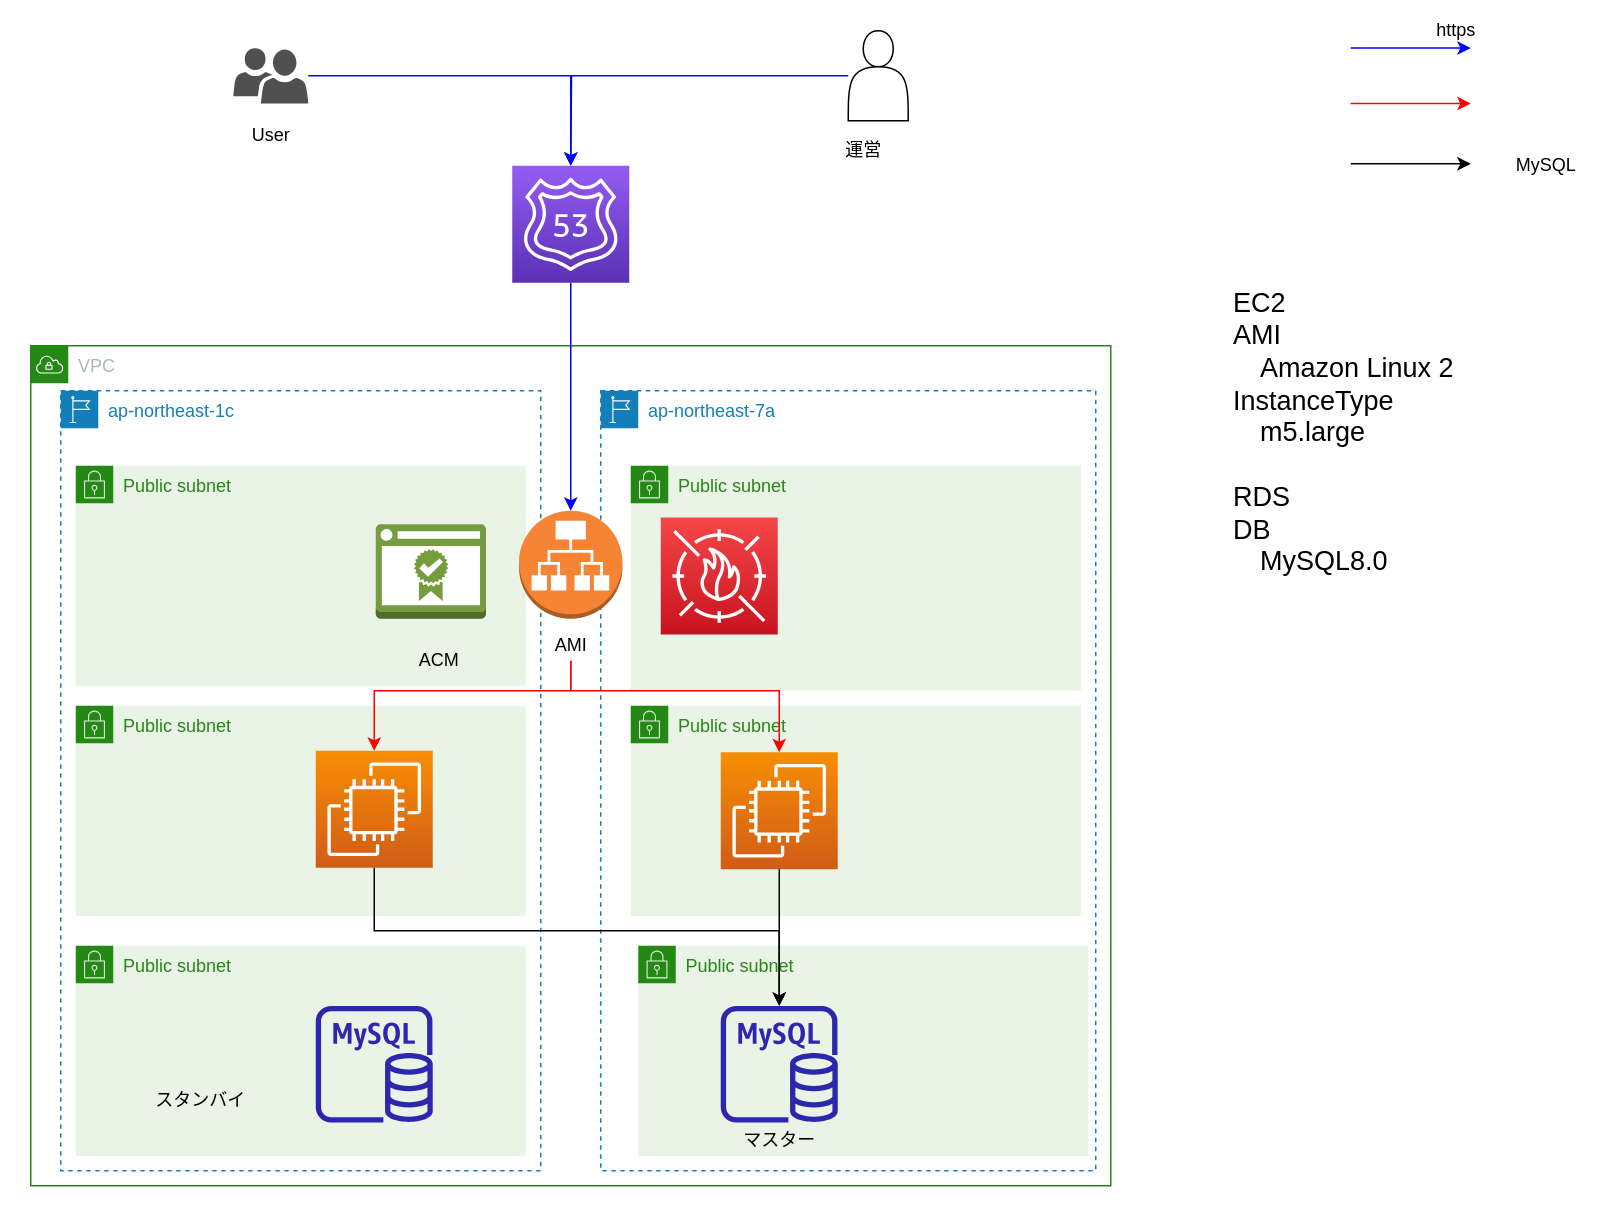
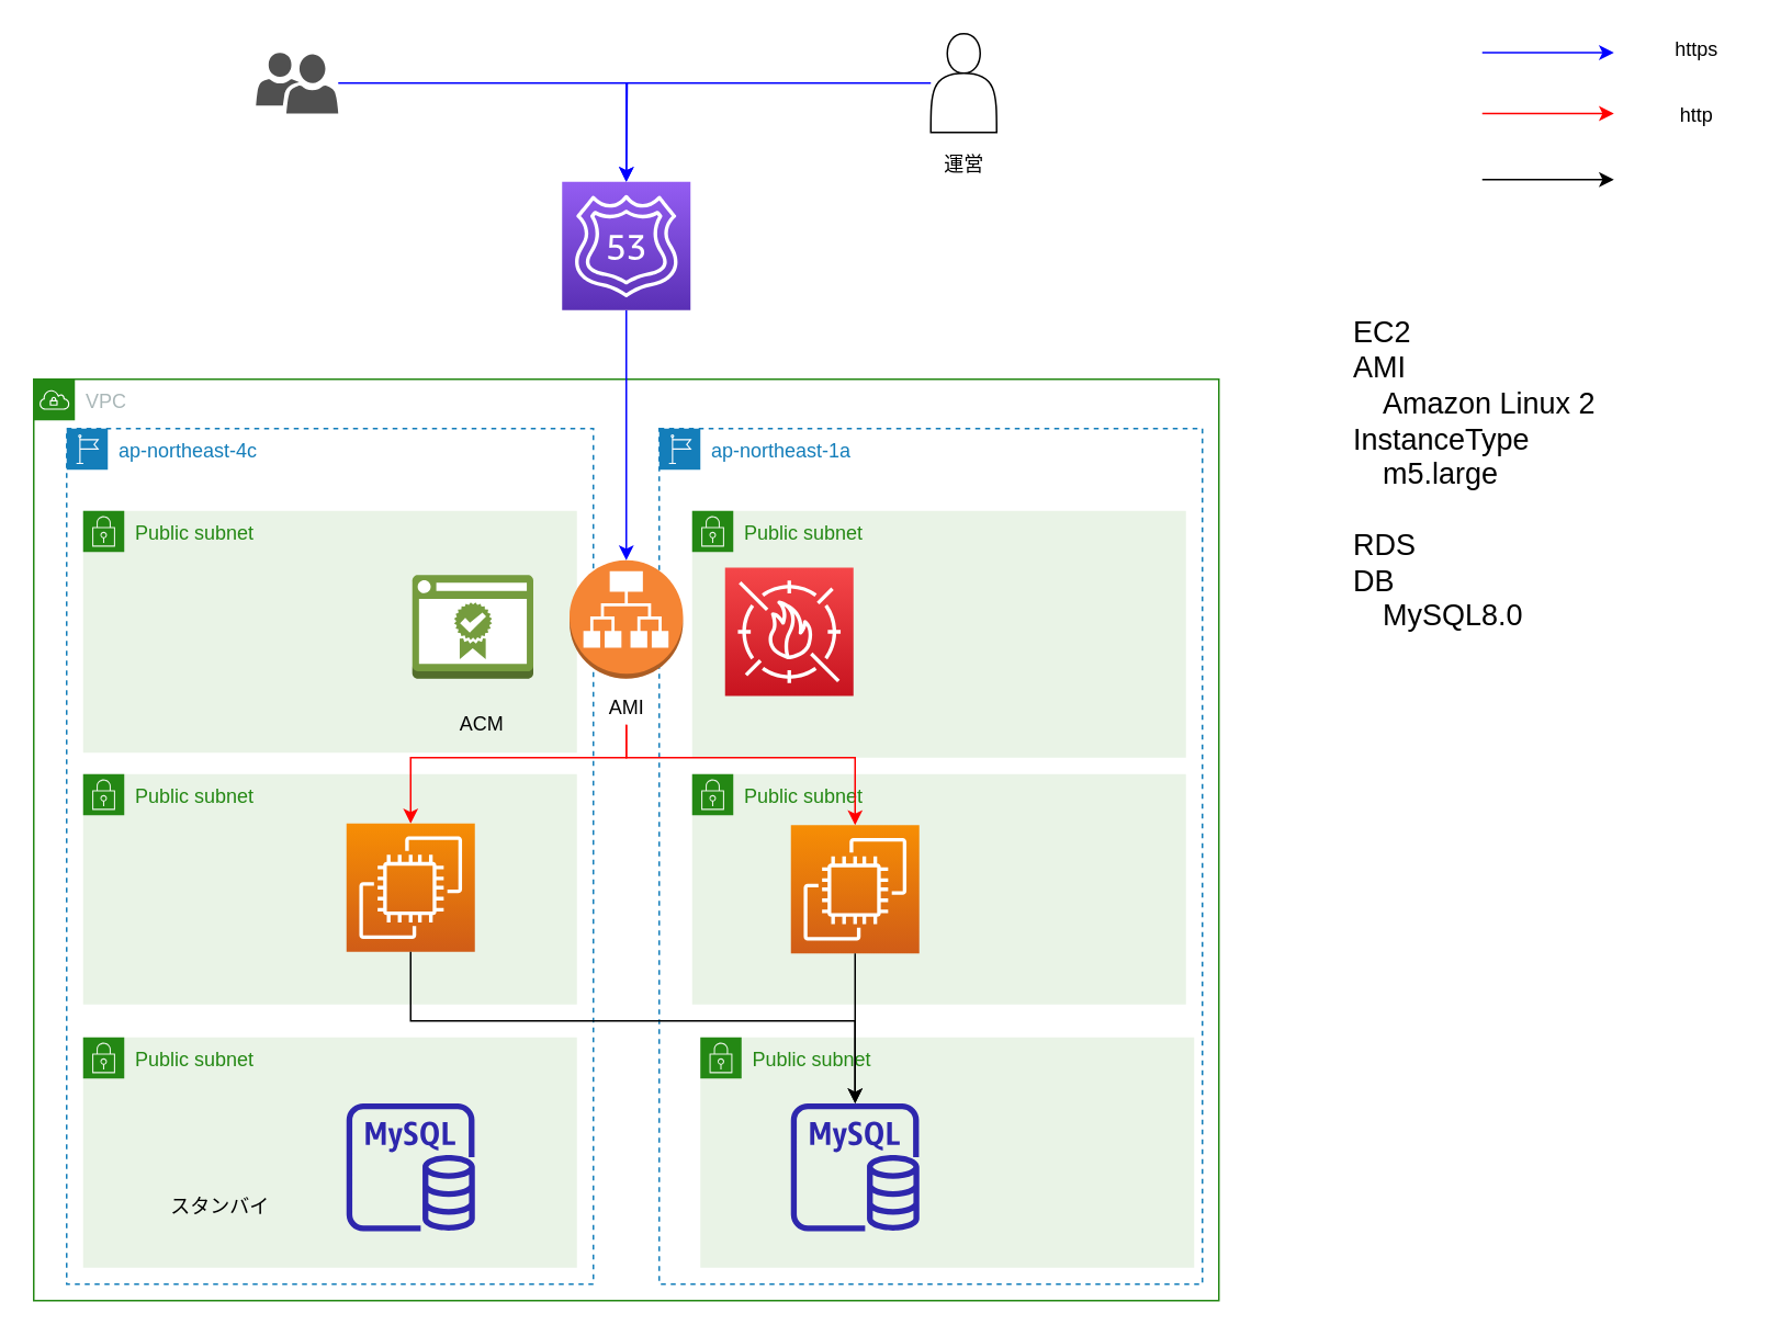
- <mxCell id="39" value="https" style="text;html=1;align=center;verticalAlign=middle;resizable=0;points=[];autosize=1;strokeColor=none;fillColor=none;" vertex="1" parent="1"><mxGeometry x="950" y="10" width="40" height="20" as="geometry" /></mxCell>
+ <mxCell id="39" value="https" style="text;html=1;align=center;verticalAlign=middle;resizable=0;points=[];autosize=1;strokeColor=none;fillColor=none;" vertex="1" parent="1"><mxGeometry x="1010" y="20" width="40" height="20" as="geometry" /></mxCell>
+ <mxCell id="38" value="http" style="text;html=1;align=center;verticalAlign=middle;resizable=0;points=[];autosize=1;strokeColor=none;fillColor=none;" vertex="1" parent="1"><mxGeometry x="1010" y="60" width="40" height="20" as="geometry" /></mxCell>
- <mxCell id="10" value="User" style="text;html=1;align=center;verticalAlign=middle;resizable=0;points=[];autosize=1;strokeColor=none;fillColor=none;" vertex="1" parent="1"><mxGeometry x="160" y="80" width="40" height="20" as="geometry" /></mxCell>
- <mxCell id="11" value="運営" style="text;html=1;align=center;verticalAlign=middle;resizable=0;points=[];autosize=1;strokeColor=none;fillColor=none;" vertex="1" parent="1"><mxGeometry x="555" y="90" width="40" height="20" as="geometry" /></mxCell>
+ <mxCell id="11" value="運営" style="text;html=1;align=center;verticalAlign=middle;resizable=0;points=[];autosize=1;strokeColor=none;fillColor=none;" vertex="1" parent="1"><mxGeometry x="565" y="90" width="40" height="20" as="geometry" /></mxCell>
- <mxCell id="37" value="MySQL" style="text;html=1;align=center;verticalAlign=middle;resizable=0;points=[];autosize=1;strokeColor=none;fillColor=none;" vertex="1" parent="1"><mxGeometry x="1000" y="100" width="60" height="20" as="geometry" /></mxCell>
- <mxCell id="2" value="ap-northeast-1c" style="points=[[0,0],[0.25,0],[0.5,0],[0.75,0],[1,0],[1,0.25],[1,0.5],[1,0.75],[1,1],[0.75,1],[0.5,1],[0.25,1],[0,1],[0,0.75],[0,0.5],[0,0.25]];outlineConnect=0;gradientColor=none;html=1;whiteSpace=wrap;fontSize=12;fontStyle=0;container=1;pointerEvents=0;collapsible=0;recursiveResize=0;shape=mxgraph.aws4.group;grIcon=mxgraph.aws4.group_region;strokeColor=#147EBA;fillColor=none;verticalAlign=top;align=left;spacingLeft=30;fontColor=#147EBA;dashed=1;" vertex="1" parent="1"><mxGeometry x="40" y="260" width="320" height="520" as="geometry" /></mxCell>
+ <mxCell id="2" value="ap-northeast-4c" style="points=[[0,0],[0.25,0],[0.5,0],[0.75,0],[1,0],[1,0.25],[1,0.5],[1,0.75],[1,1],[0.75,1],[0.5,1],[0.25,1],[0,1],[0,0.75],[0,0.5],[0,0.25]];outlineConnect=0;gradientColor=none;html=1;whiteSpace=wrap;fontSize=12;fontStyle=0;container=1;pointerEvents=0;collapsible=0;recursiveResize=0;shape=mxgraph.aws4.group;grIcon=mxgraph.aws4.group_region;strokeColor=#147EBA;fillColor=none;verticalAlign=top;align=left;spacingLeft=30;fontColor=#147EBA;dashed=1;" vertex="1" parent="1"><mxGeometry x="40" y="260" width="320" height="520" as="geometry" /></mxCell>
- <mxCell id="13" value="ap-northeast-7a" style="points=[[0,0],[0.25,0],[0.5,0],[0.75,0],[1,0],[1,0.25],[1,0.5],[1,0.75],[1,1],[0.75,1],[0.5,1],[0.25,1],[0,1],[0,0.75],[0,0.5],[0,0.25]];outlineConnect=0;gradientColor=none;html=1;whiteSpace=wrap;fontSize=12;fontStyle=0;container=1;pointerEvents=0;collapsible=0;recursiveResize=0;shape=mxgraph.aws4.group;grIcon=mxgraph.aws4.group_region;strokeColor=#147EBA;fillColor=none;verticalAlign=top;align=left;spacingLeft=30;fontColor=#147EBA;dashed=1;" vertex="1" parent="12"><mxGeometry x="380" y="30" width="330" height="520" as="geometry" /></mxCell>
+ <mxCell id="13" value="ap-northeast-1a" style="points=[[0,0],[0.25,0],[0.5,0],[0.75,0],[1,0],[1,0.25],[1,0.5],[1,0.75],[1,1],[0.75,1],[0.5,1],[0.25,1],[0,1],[0,0.75],[0,0.5],[0,0.25]];outlineConnect=0;gradientColor=none;html=1;whiteSpace=wrap;fontSize=12;fontStyle=0;container=1;pointerEvents=0;collapsible=0;recursiveResize=0;shape=mxgraph.aws4.group;grIcon=mxgraph.aws4.group_region;strokeColor=#147EBA;fillColor=none;verticalAlign=top;align=left;spacingLeft=30;fontColor=#147EBA;dashed=1;" vertex="1" parent="12"><mxGeometry x="380" y="30" width="330" height="520" as="geometry" /></mxCell>
- <mxCell id="20" value="マスター" style="text;html=1;align=center;verticalAlign=middle;resizable=0;points=[];autosize=1;strokeColor=none;fillColor=none;" vertex="1" parent="18"><mxGeometry x="64" y="120" width="60" height="20" as="geometry" /></mxCell>
